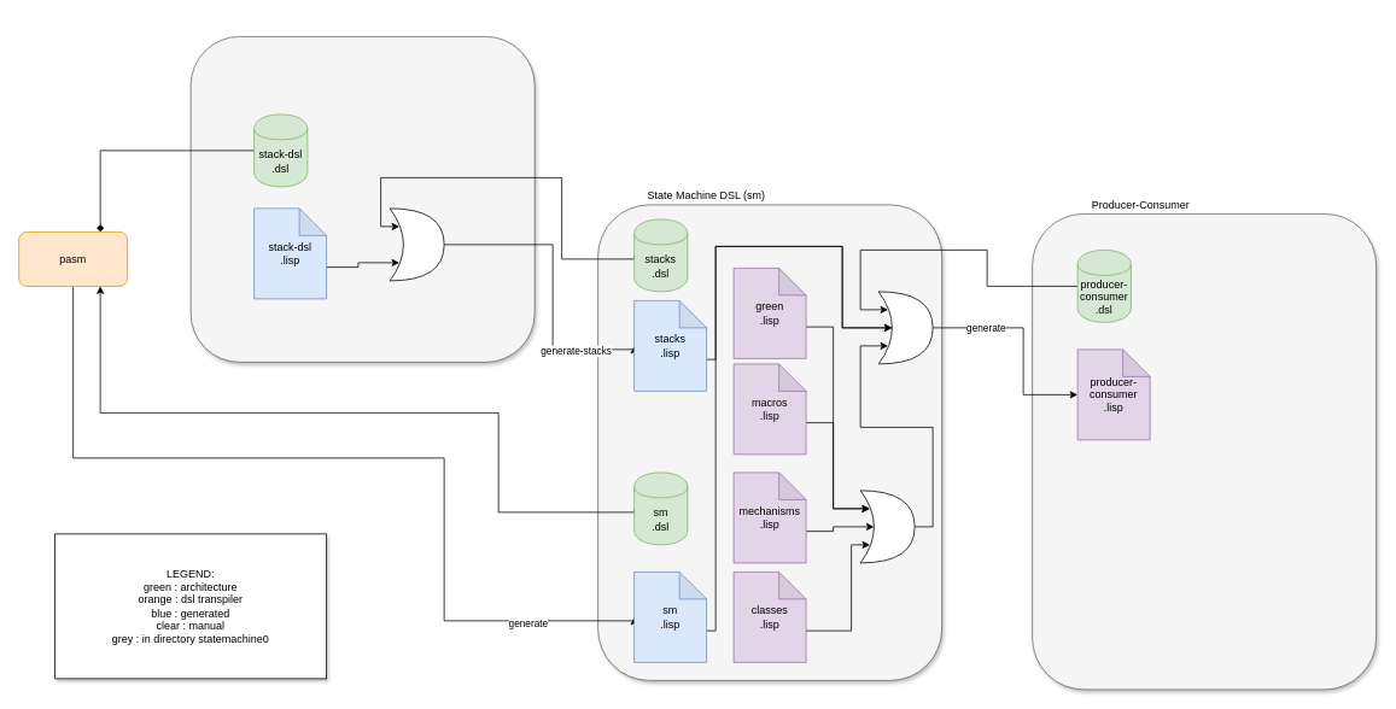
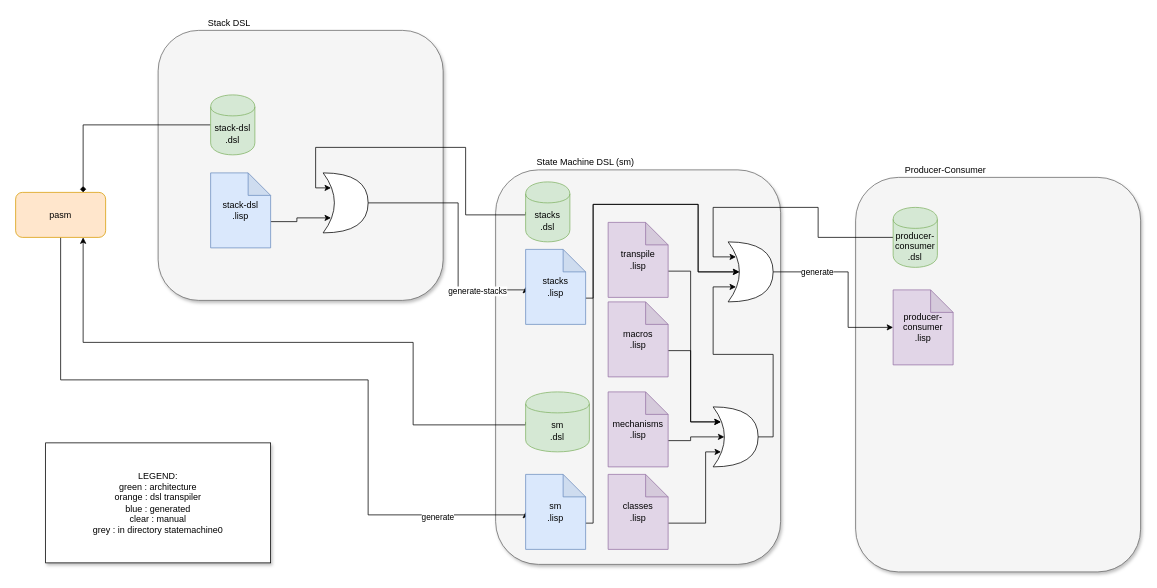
+ <mxCell id="18" value="Stack DSL" style="text;html=1;strokeColor=none;fillColor=none;align=center;verticalAlign=middle;whiteSpace=wrap;rounded=0;" vertex="1" parent="1"><mxGeometry x="250" y="20" width="110" height="20" as="geometry" /></mxCell>
- <mxCell id="36" value="green&lt;br&gt;.lisp" style="shape=note;whiteSpace=wrap;html=1;backgroundOutline=1;darkOpacity=0.05;fillColor=#e1d5e7;strokeColor=#9673a6;" vertex="1" parent="1"><mxGeometry x="810" y="296" width="80" height="100" as="geometry" /></mxCell>
+ <mxCell id="36" value="transpile&lt;br&gt;.lisp" style="shape=note;whiteSpace=wrap;html=1;backgroundOutline=1;darkOpacity=0.05;fillColor=#e1d5e7;strokeColor=#9673a6;" vertex="1" parent="1"><mxGeometry x="810" y="296" width="80" height="100" as="geometry" /></mxCell>
- <mxCell id="20" value="sm&lt;br&gt;.dsl" style="shape=cylinder;whiteSpace=wrap;html=1;boundedLbl=1;backgroundOutline=1;fillColor=#d5e8d4;strokeColor=#82b366;" vertex="1" parent="1"><mxGeometry x="700" y="522" width="59" height="80" as="geometry" /></mxCell>
+ <mxCell id="20" value="sm&lt;br&gt;.dsl" style="shape=cylinder;whiteSpace=wrap;html=1;boundedLbl=1;backgroundOutline=1;fillColor=#d5e8d4;strokeColor=#82b366;" vertex="1" parent="1"><mxGeometry x="700" y="522" width="85" height="80" as="geometry" /></mxCell>
